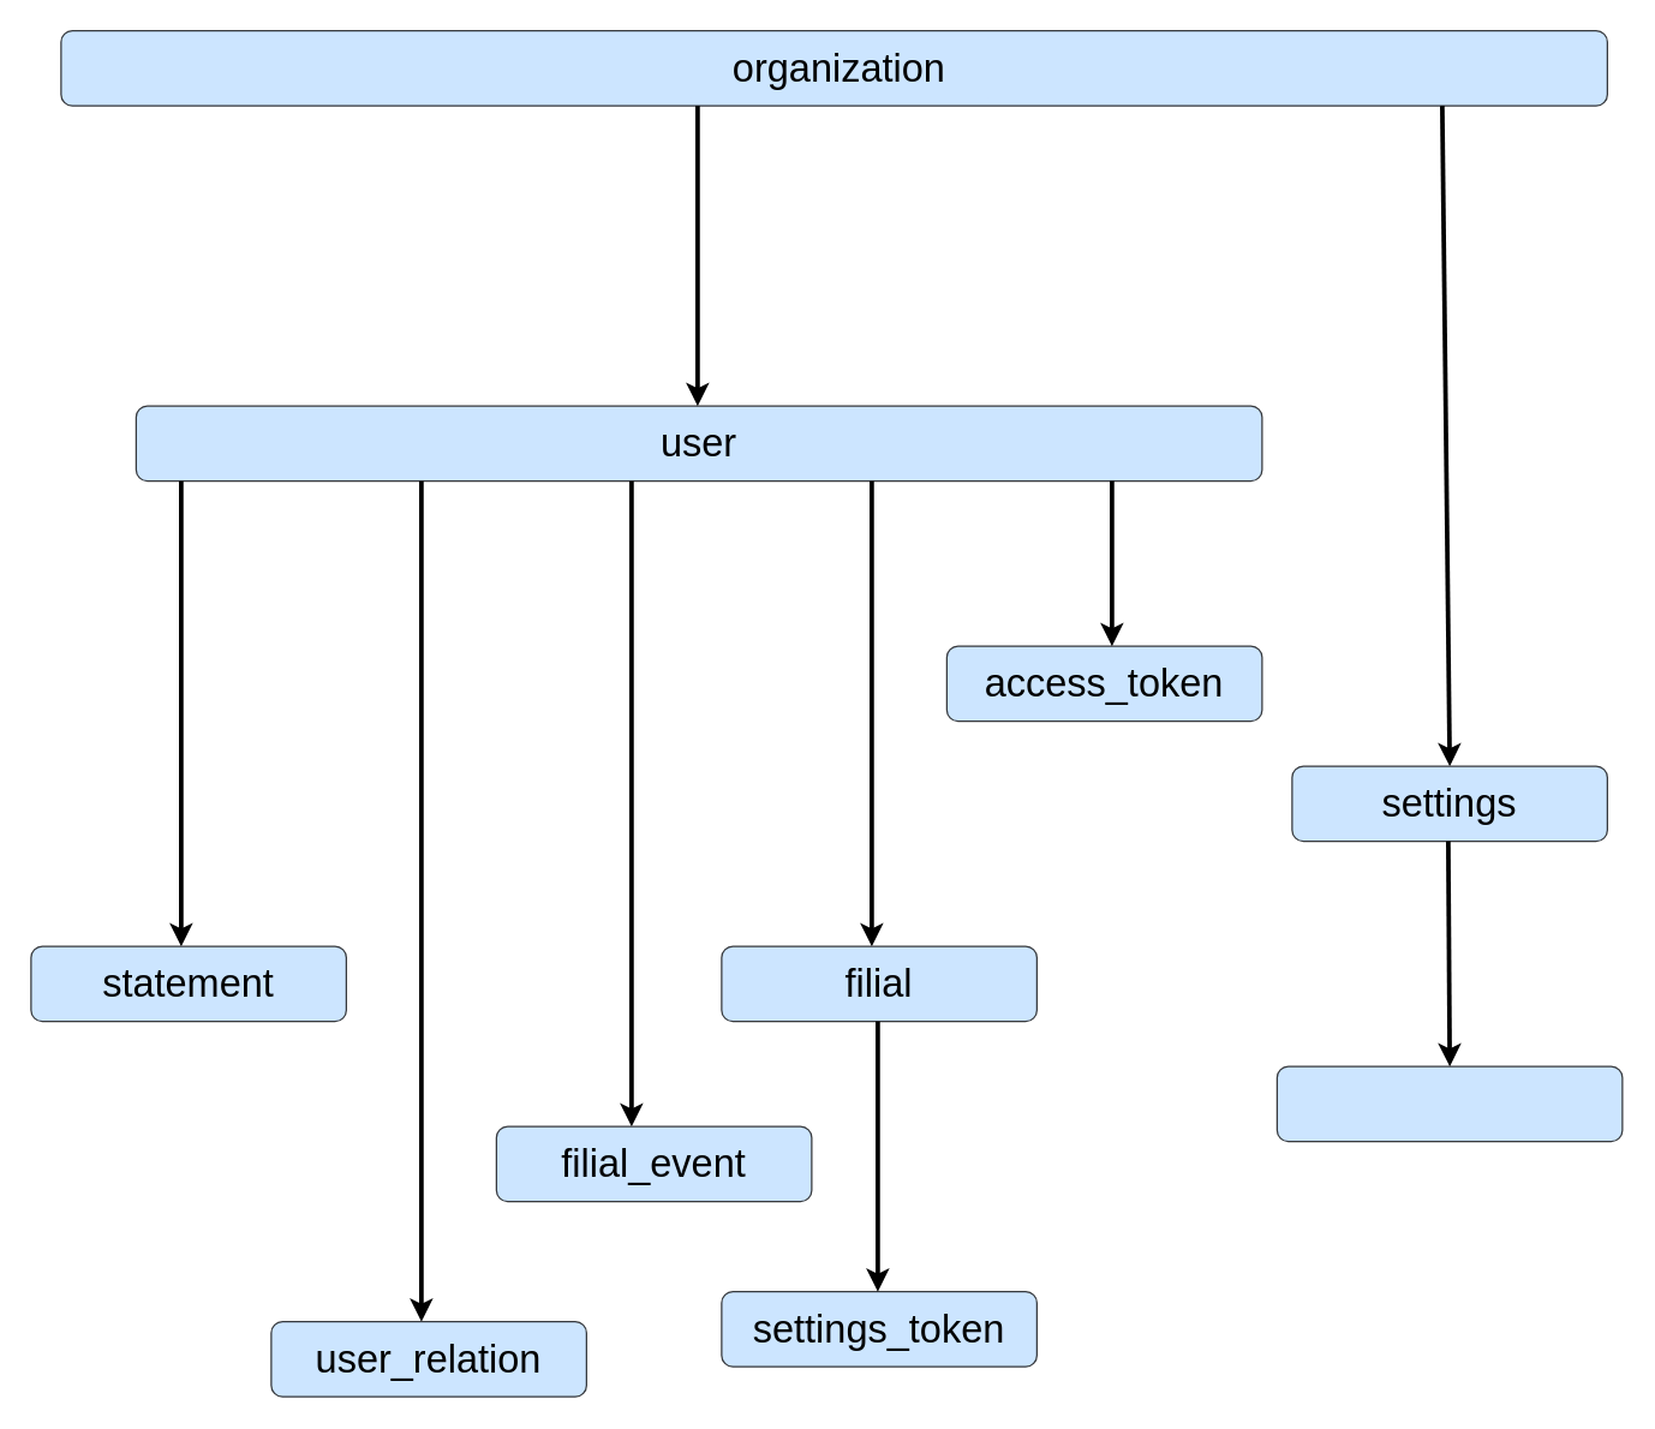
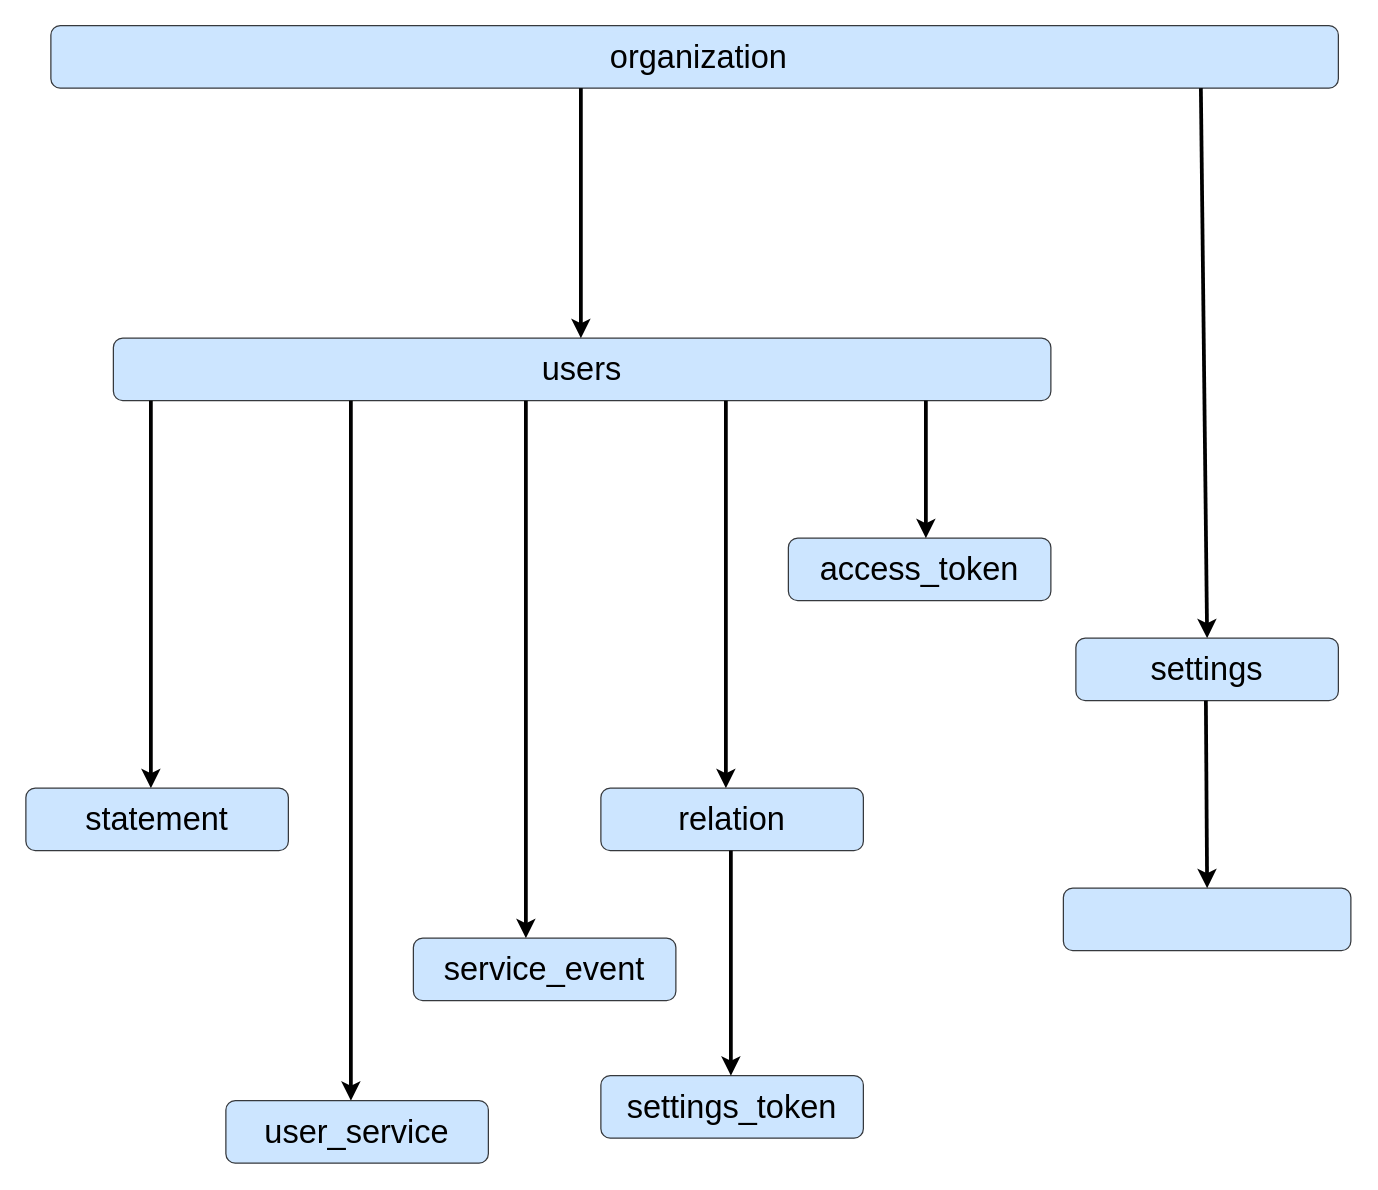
- <mxCell id="5" value="&lt;font style=&quot;font-size: 26px;&quot;&gt;user&lt;/font&gt;" style="text;html=1;strokeColor=none;fillColor=#cce5ff;align=center;verticalAlign=middle;whiteSpace=wrap;rounded=0;fontSize=20;" vertex="1" parent="1"><mxGeometry x="390" y="275" width="150" height="40" as="geometry" /></mxCell>
+ <mxCell id="5" value="&lt;font style=&quot;font-size: 26px;&quot;&gt;users&lt;/font&gt;" style="text;html=1;strokeColor=none;fillColor=#cce5ff;align=center;verticalAlign=middle;whiteSpace=wrap;rounded=0;fontSize=20;" vertex="1" parent="1"><mxGeometry x="390" y="275" width="150" height="40" as="geometry" /></mxCell>
- <mxCell id="16" value="&lt;font style=&quot;font-size: 26px;&quot;&gt;filial&lt;/font&gt;" style="text;html=1;strokeColor=none;fillColor=#cce5ff;align=center;verticalAlign=middle;whiteSpace=wrap;rounded=0;fontSize=20;" vertex="1" parent="1"><mxGeometry x="510" y="635" width="150" height="40" as="geometry" /></mxCell>
+ <mxCell id="16" value="&lt;font style=&quot;font-size: 26px;&quot;&gt;relation&lt;/font&gt;" style="text;html=1;strokeColor=none;fillColor=#cce5ff;align=center;verticalAlign=middle;whiteSpace=wrap;rounded=0;fontSize=20;" vertex="1" parent="1"><mxGeometry x="510" y="635" width="150" height="40" as="geometry" /></mxCell>
- <mxCell id="18" value="&lt;font style=&quot;font-size: 26px;&quot;&gt;filial_event&lt;/font&gt;" style="text;html=1;strokeColor=none;fillColor=#cce5ff;align=center;verticalAlign=middle;whiteSpace=wrap;rounded=0;fontSize=20;" vertex="1" parent="1"><mxGeometry x="360" y="755" width="150" height="40" as="geometry" /></mxCell>
+ <mxCell id="18" value="&lt;font style=&quot;font-size: 26px;&quot;&gt;service_event&lt;/font&gt;" style="text;html=1;strokeColor=none;fillColor=#cce5ff;align=center;verticalAlign=middle;whiteSpace=wrap;rounded=0;fontSize=20;" vertex="1" parent="1"><mxGeometry x="360" y="755" width="150" height="40" as="geometry" /></mxCell>
- <mxCell id="22" value="&lt;font style=&quot;font-size: 26px;&quot;&gt;user_relation&lt;/font&gt;" style="text;html=1;strokeColor=none;fillColor=#cce5ff;align=center;verticalAlign=middle;whiteSpace=wrap;rounded=0;fontSize=20;" vertex="1" parent="1"><mxGeometry x="210" y="885" width="150" height="40" as="geometry" /></mxCell>
+ <mxCell id="22" value="&lt;font style=&quot;font-size: 26px;&quot;&gt;user_service&lt;/font&gt;" style="text;html=1;strokeColor=none;fillColor=#cce5ff;align=center;verticalAlign=middle;whiteSpace=wrap;rounded=0;fontSize=20;" vertex="1" parent="1"><mxGeometry x="210" y="885" width="150" height="40" as="geometry" /></mxCell>
